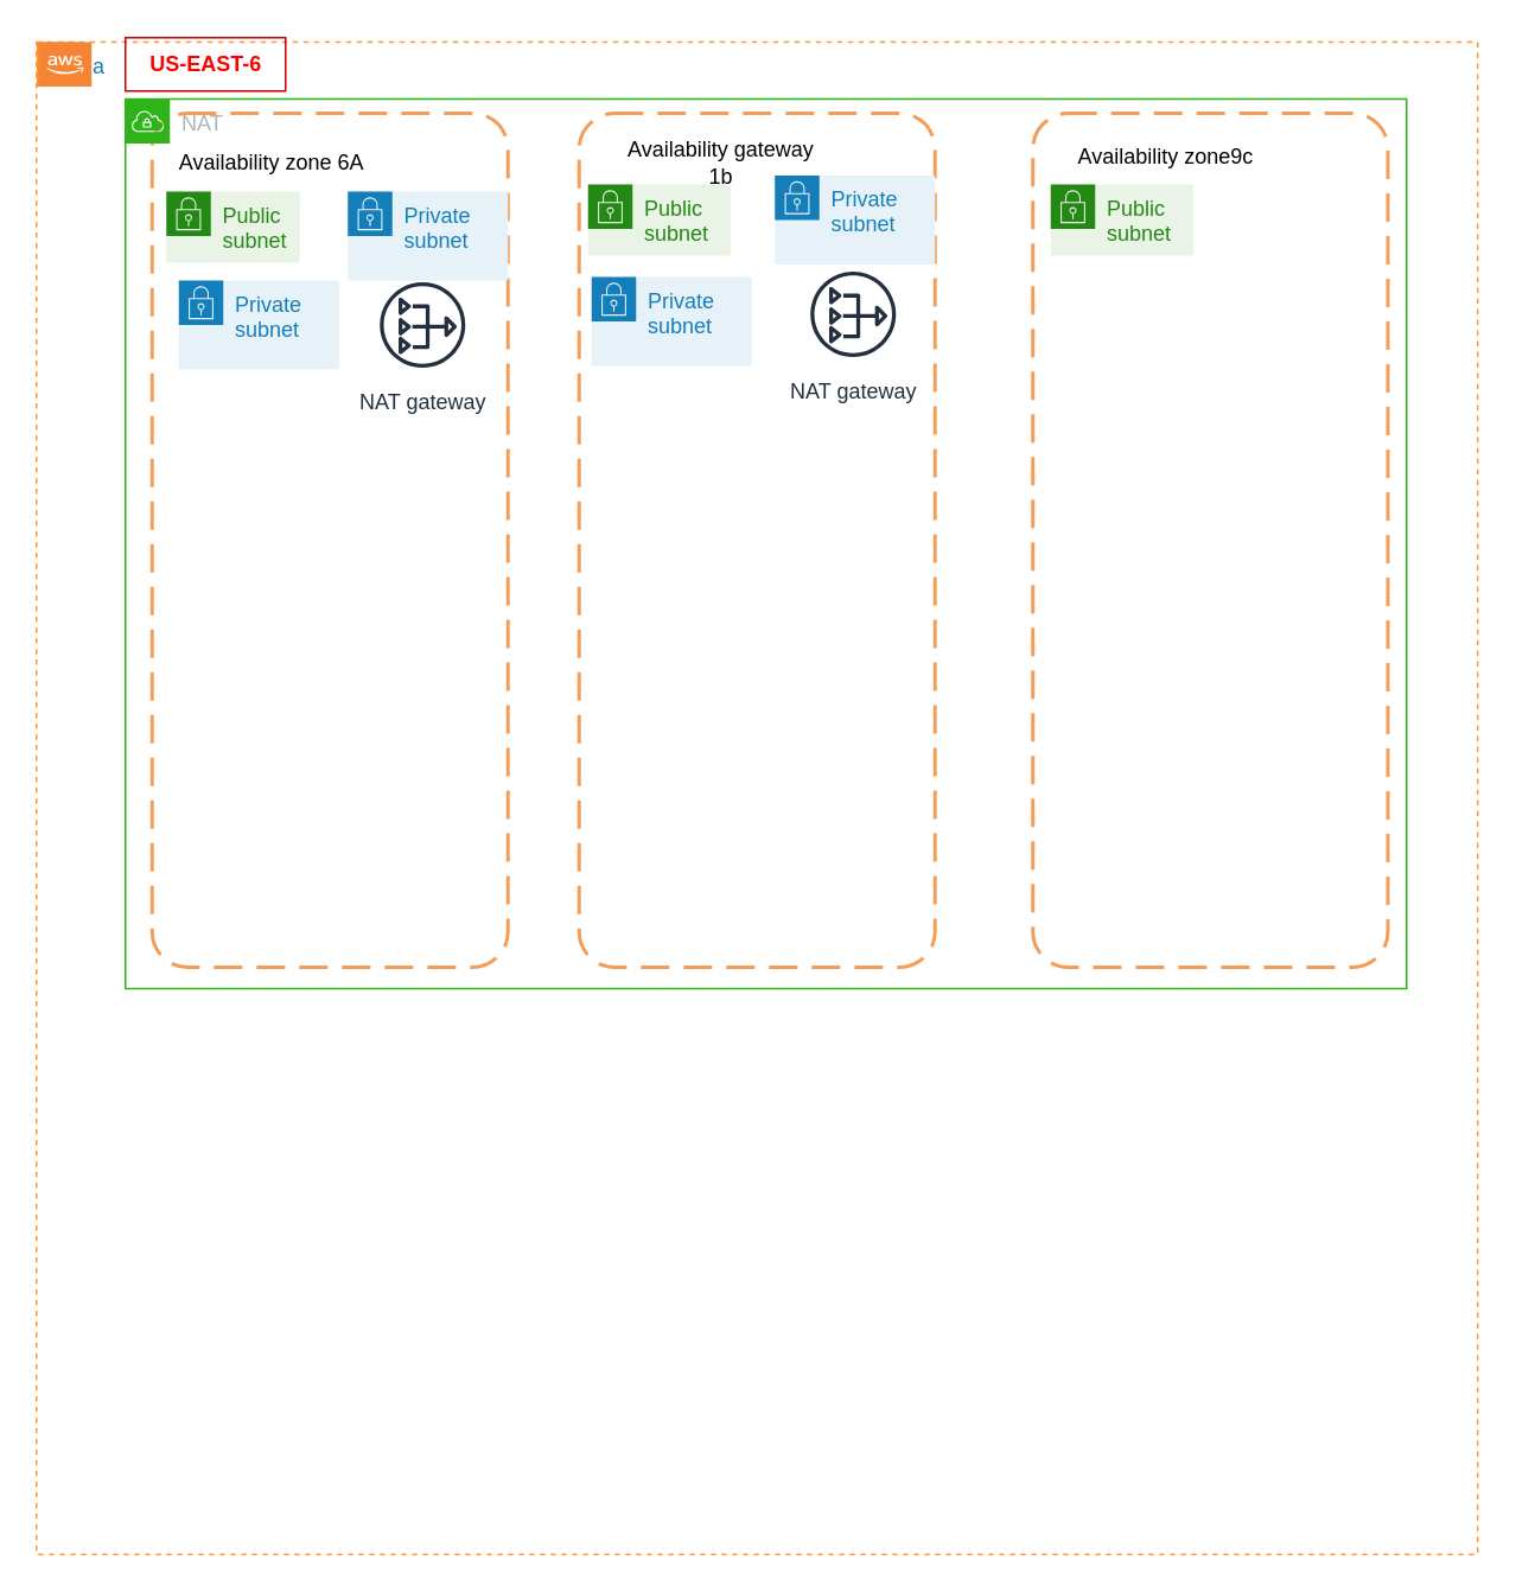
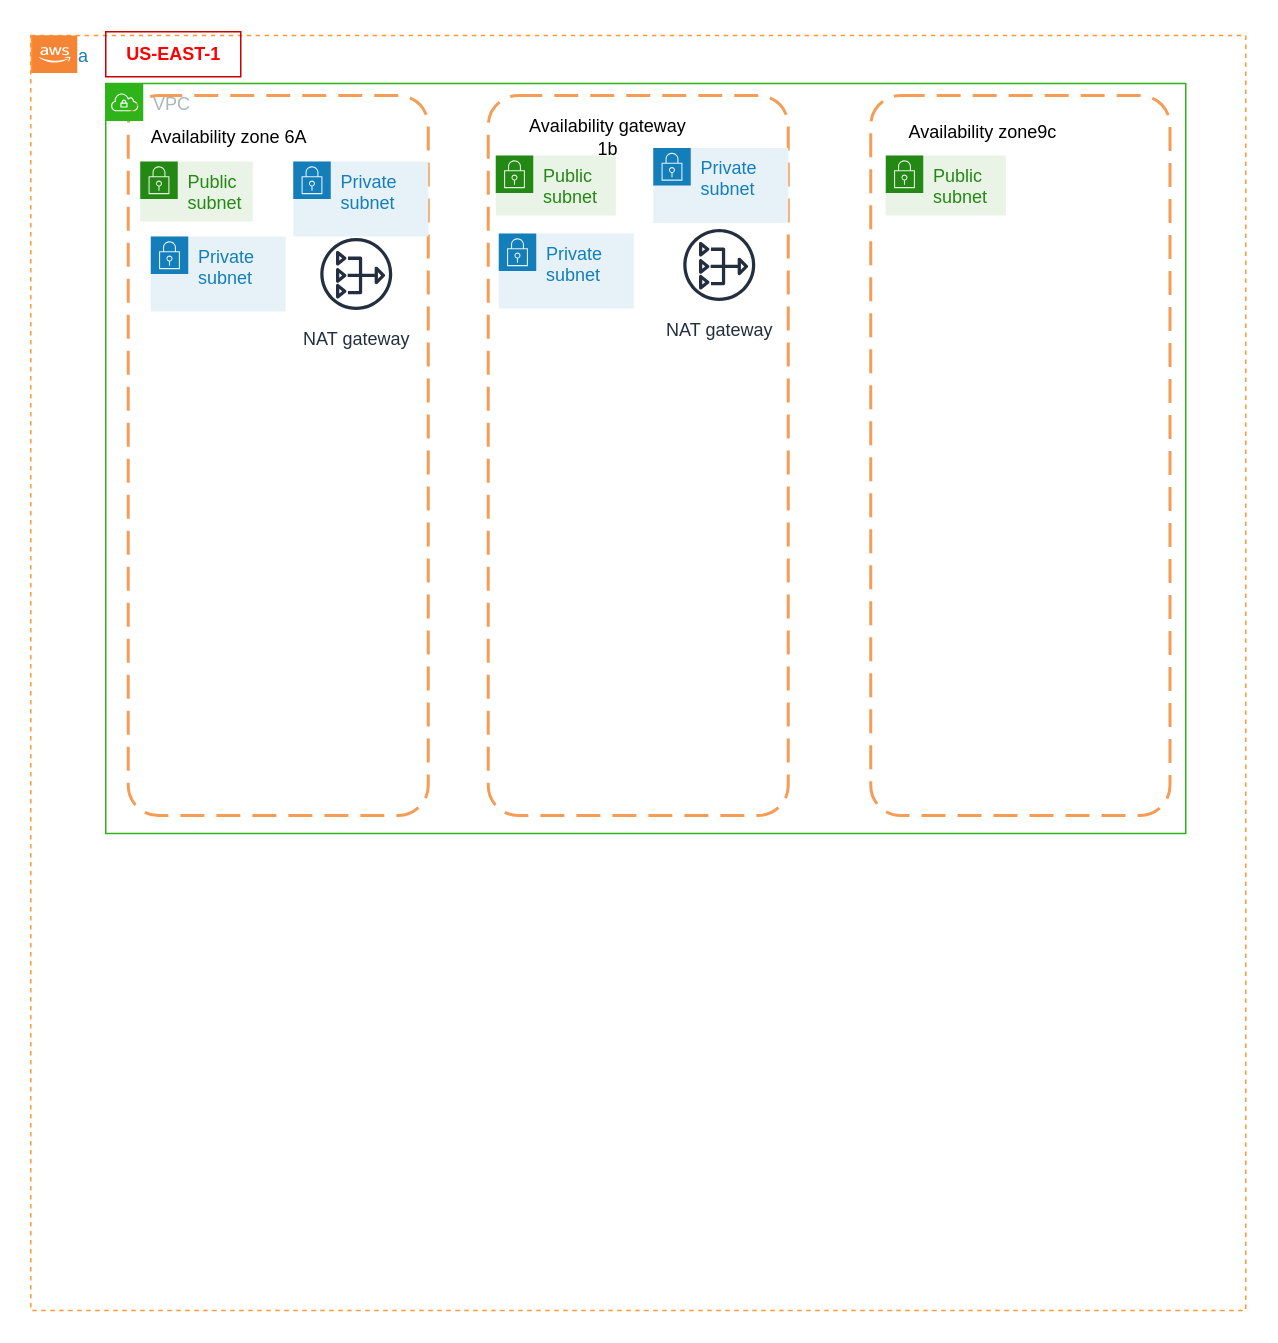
- <mxCell id="20" value="&lt;b&gt;&lt;font color=&quot;#ff0000&quot;&gt;US-EAST-6&lt;/font&gt;&lt;/b&gt;" style="text;html=1;align=center;verticalAlign=middle;resizable=0;points=[];autosize=1;strokeColor=#CC0000;" vertex="1" parent="4"><mxGeometry x="50" y="-2.5" width="90" height="30" as="geometry" /></mxCell>
+ <mxCell id="20" value="&lt;b&gt;&lt;font color=&quot;#ff0000&quot;&gt;US-EAST-1&lt;/font&gt;&lt;/b&gt;" style="text;html=1;align=center;verticalAlign=middle;resizable=0;points=[];autosize=1;strokeColor=#CC0000;" vertex="1" parent="4"><mxGeometry x="50" y="-2.5" width="90" height="30" as="geometry" /></mxCell>
- <mxCell id="18" value="NAT" style="points=[[0,0],[0.25,0],[0.5,0],[0.75,0],[1,0],[1,0.25],[1,0.5],[1,0.75],[1,1],[0.75,1],[0.5,1],[0.25,1],[0,1],[0,0.75],[0,0.5],[0,0.25]];outlineConnect=0;gradientColor=none;html=1;whiteSpace=wrap;fontSize=12;fontStyle=0;container=1;pointerEvents=0;collapsible=0;recursiveResize=0;shape=mxgraph.aws4.group;grIcon=mxgraph.aws4.group_vpc;strokeColor=#2eb319;fillColor=none;verticalAlign=top;align=left;spacingLeft=30;fontColor=#AAB7B8;dashed=0;" vertex="1" parent="4"><mxGeometry x="50" y="32" width="720" height="500" as="geometry" /></mxCell>
+ <mxCell id="18" value="VPC" style="points=[[0,0],[0.25,0],[0.5,0],[0.75,0],[1,0],[1,0.25],[1,0.5],[1,0.75],[1,1],[0.75,1],[0.5,1],[0.25,1],[0,1],[0,0.75],[0,0.5],[0,0.25]];outlineConnect=0;gradientColor=none;html=1;whiteSpace=wrap;fontSize=12;fontStyle=0;container=1;pointerEvents=0;collapsible=0;recursiveResize=0;shape=mxgraph.aws4.group;grIcon=mxgraph.aws4.group_vpc;strokeColor=#2eb319;fillColor=none;verticalAlign=top;align=left;spacingLeft=30;fontColor=#AAB7B8;dashed=0;" vertex="1" parent="4"><mxGeometry x="50" y="32" width="720" height="500" as="geometry" /></mxCell>
